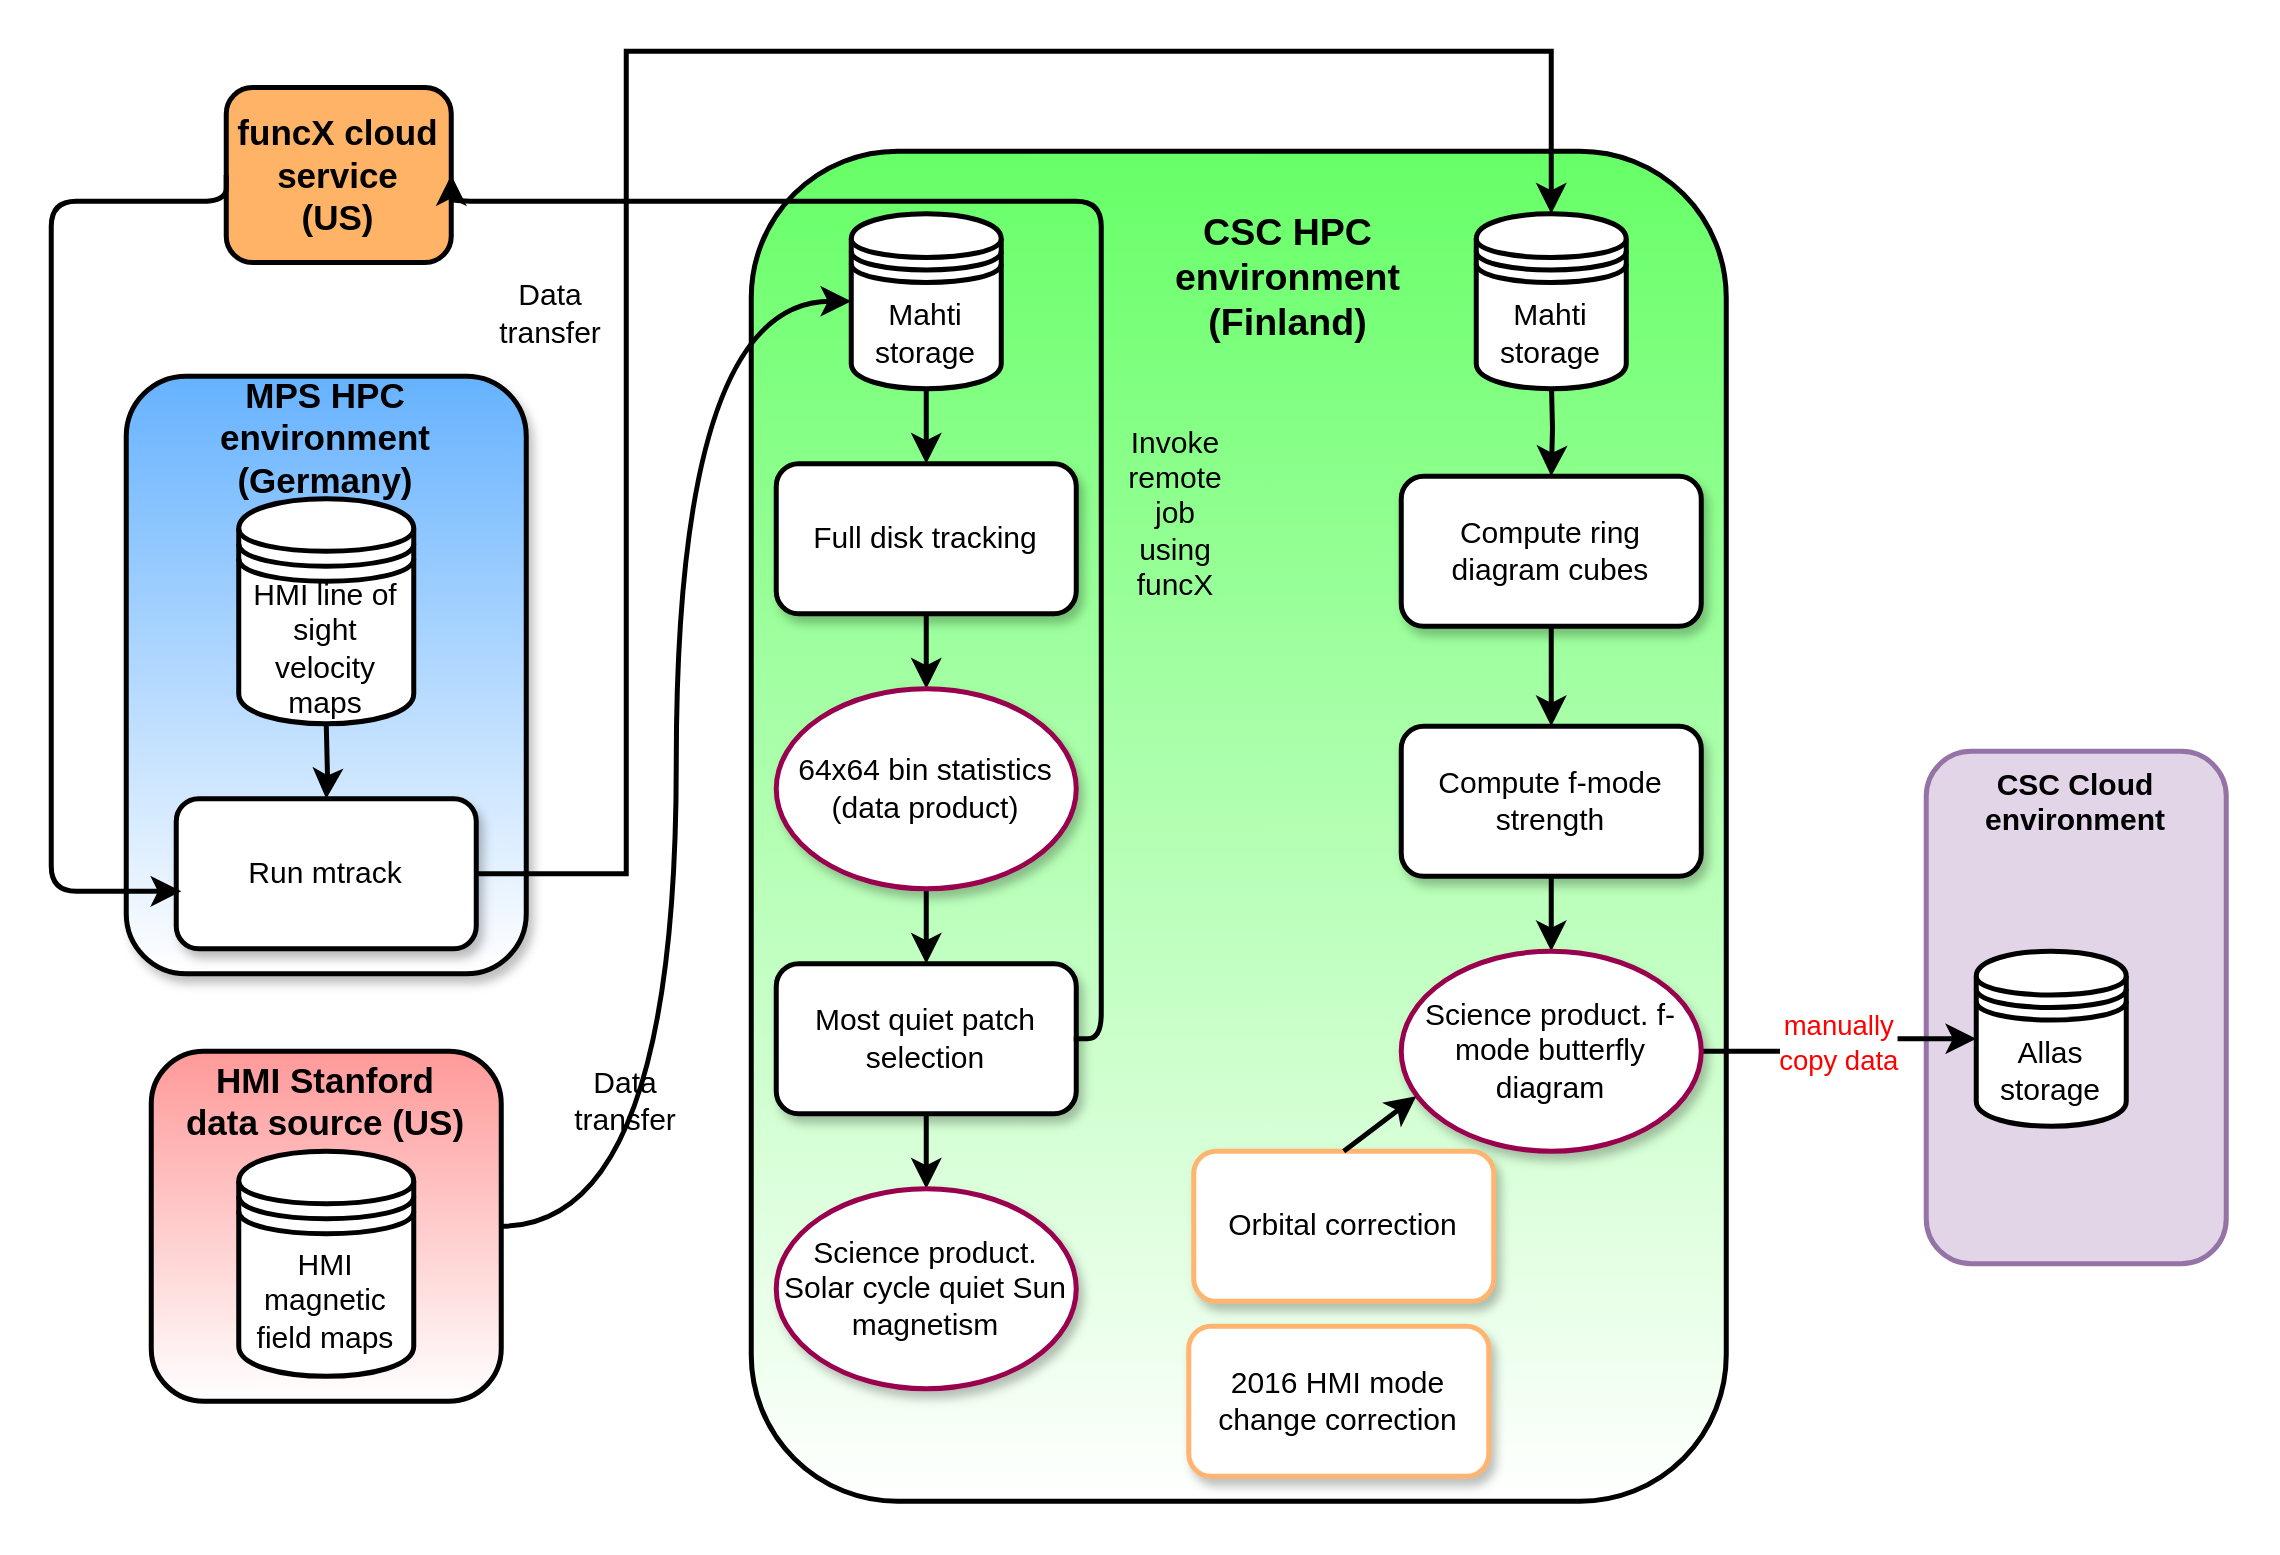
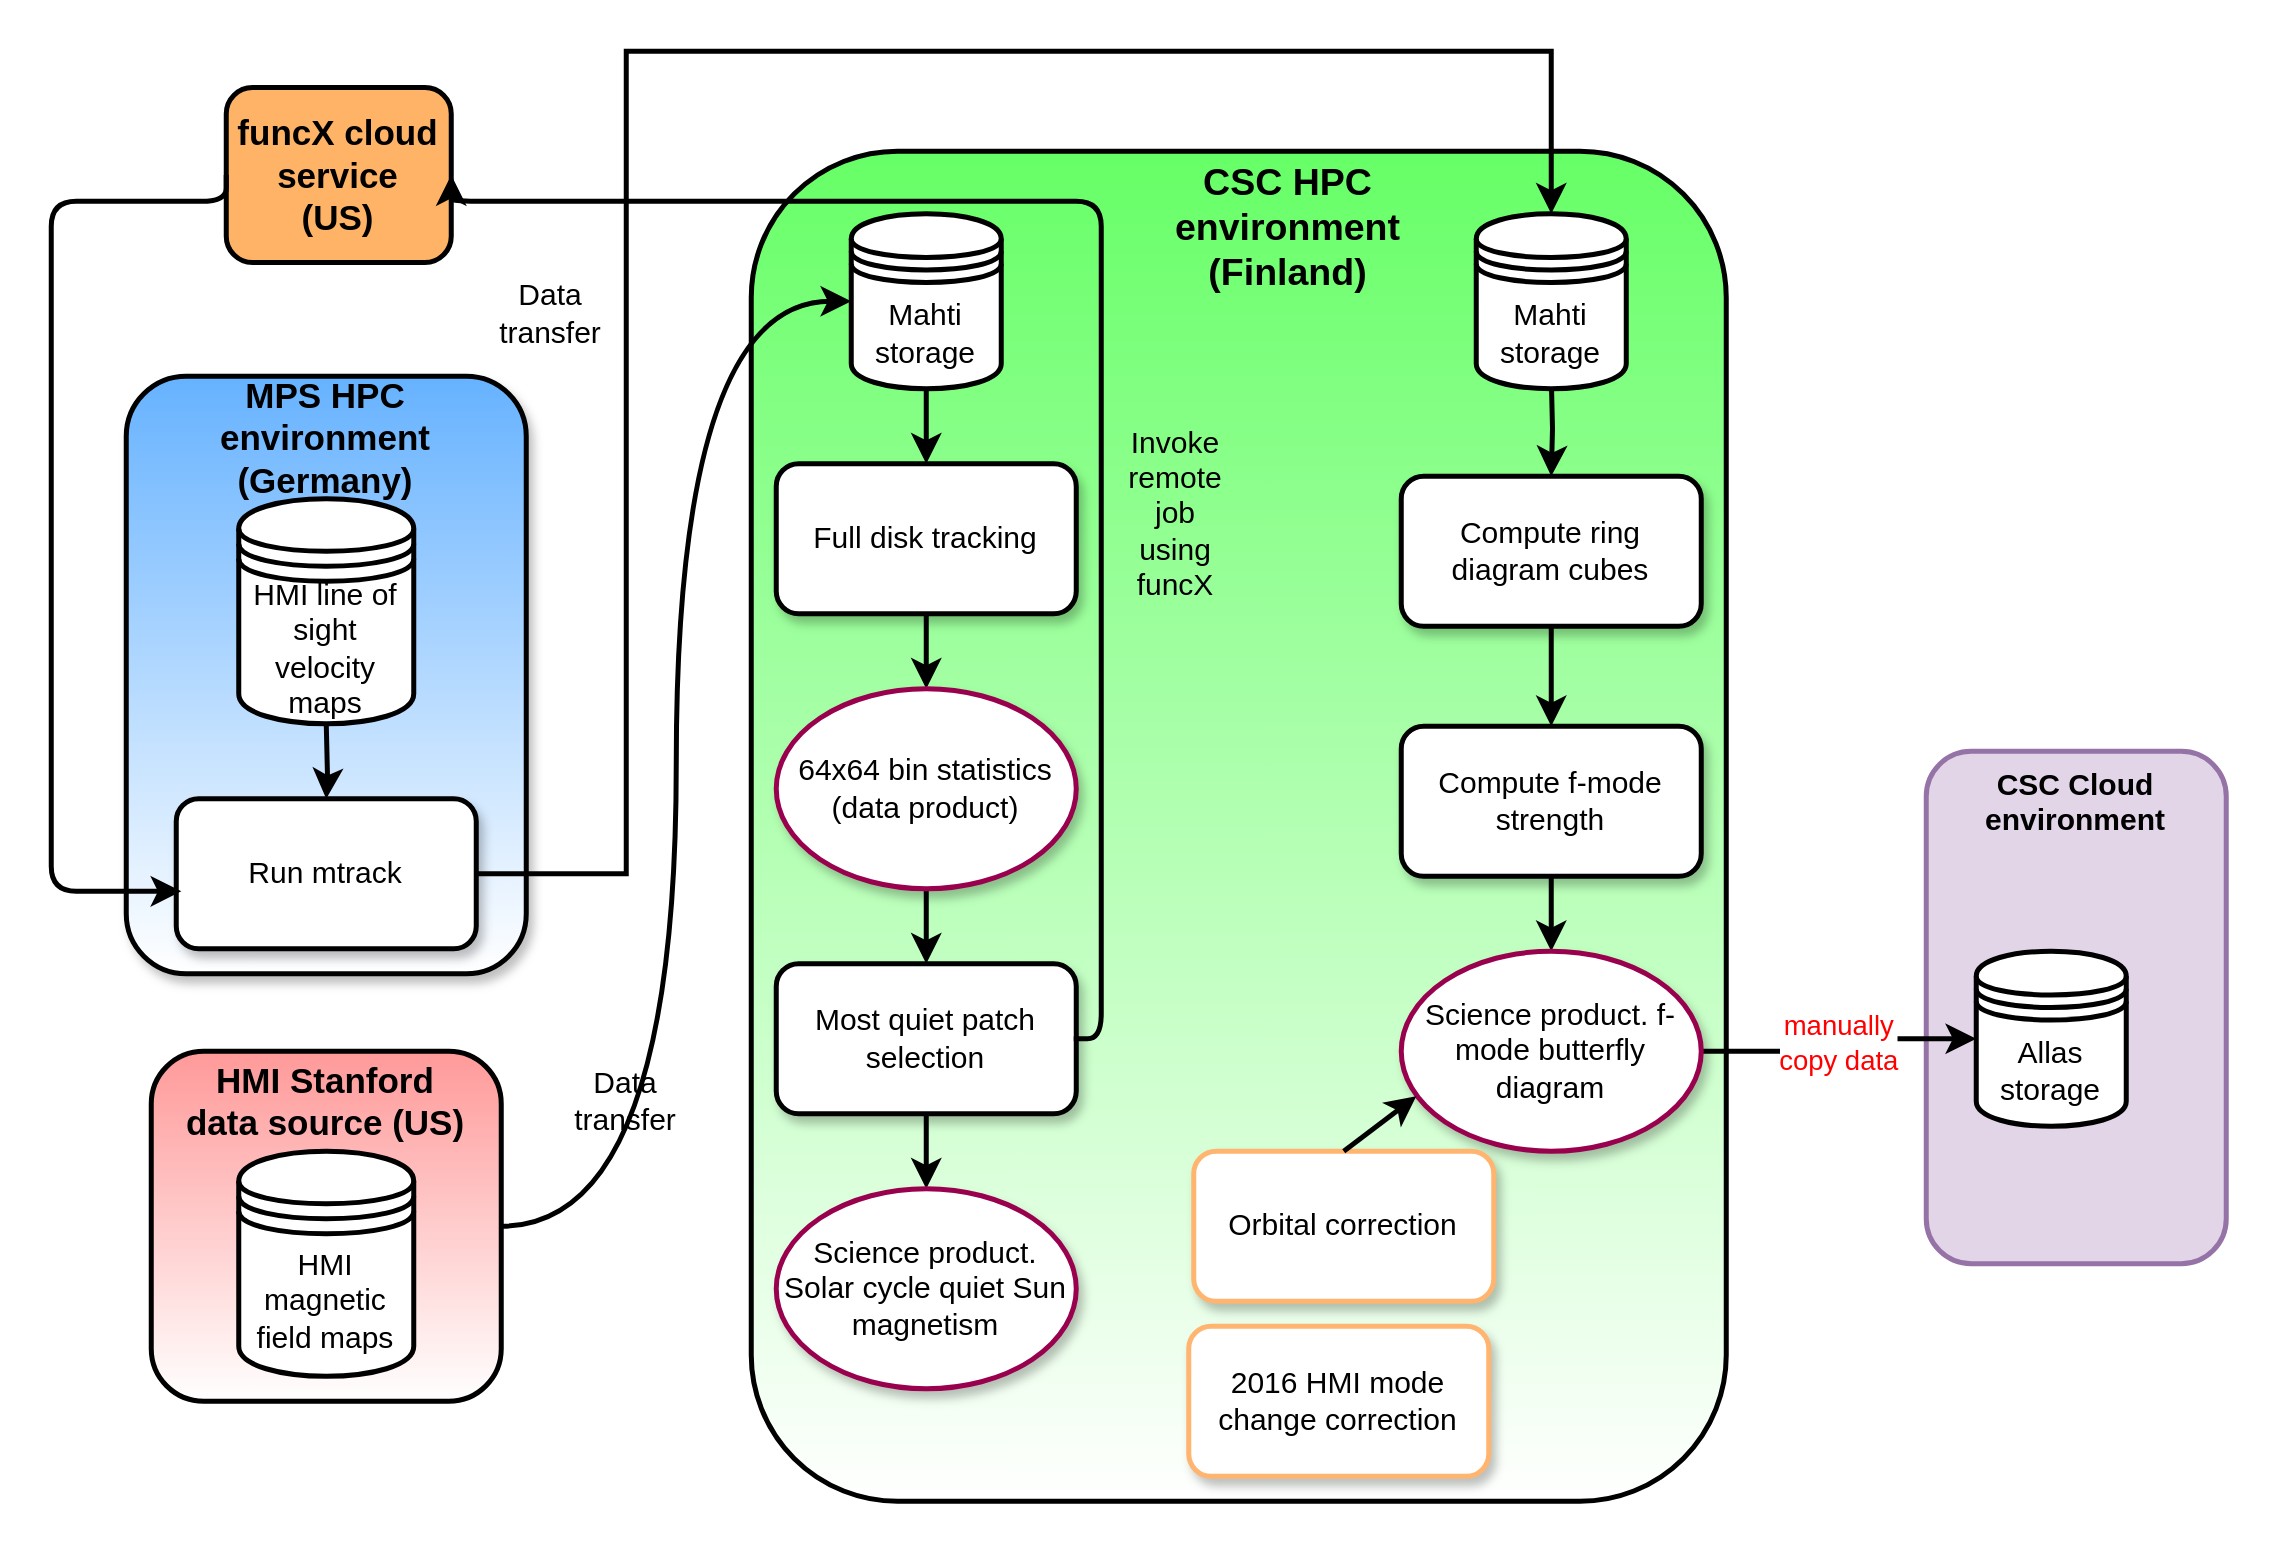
- <mxCell id="36" value="&lt;div style=&quot;font-size: 15px&quot; align=&quot;center&quot;&gt;&lt;b&gt;CSC HPC environment (Finland)&lt;/b&gt;&lt;/div&gt;" style="text;html=1;strokeColor=none;fillColor=none;align=center;verticalAlign=middle;whiteSpace=wrap;rounded=0;comic=0;" parent="1" vertex="1"><mxGeometry x="460" y="90" width="110" height="40" as="geometry" /></mxCell>
+ <mxCell id="36" value="&lt;div style=&quot;font-size: 15px&quot; align=&quot;center&quot;&gt;&lt;b&gt;CSC HPC environment (Finland)&lt;/b&gt;&lt;/div&gt;" style="text;html=1;strokeColor=none;fillColor=none;align=center;verticalAlign=middle;whiteSpace=wrap;rounded=0;comic=0;" parent="1" vertex="1"><mxGeometry x="460" y="70" width="110" height="40" as="geometry" /></mxCell>
